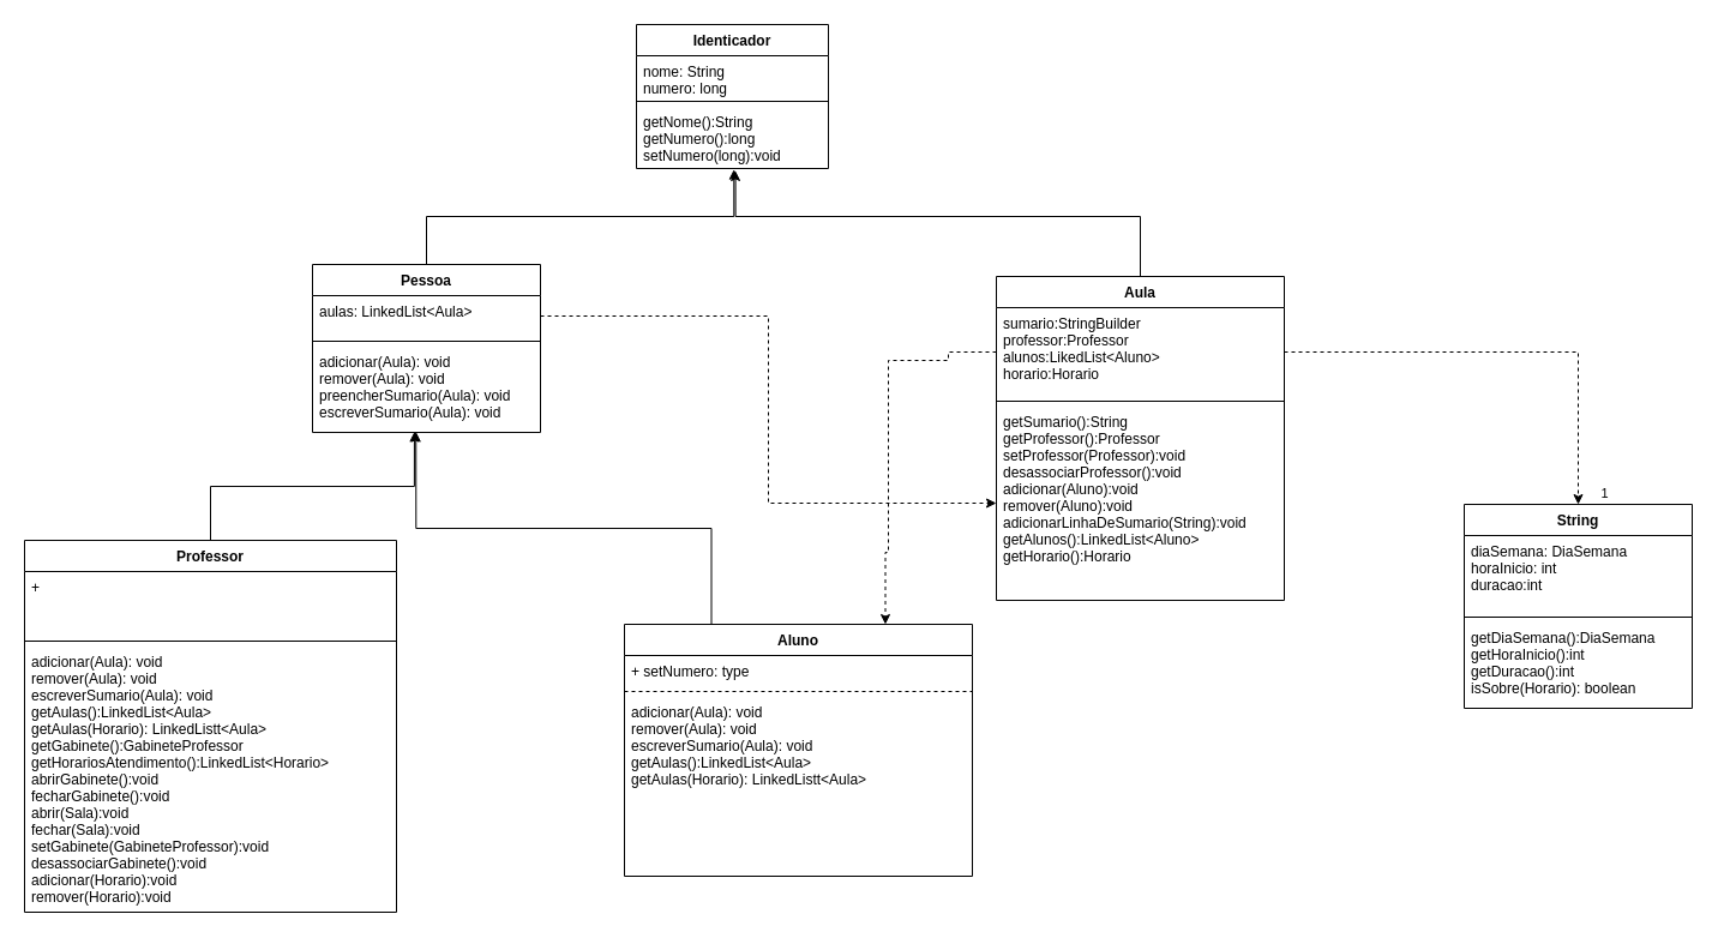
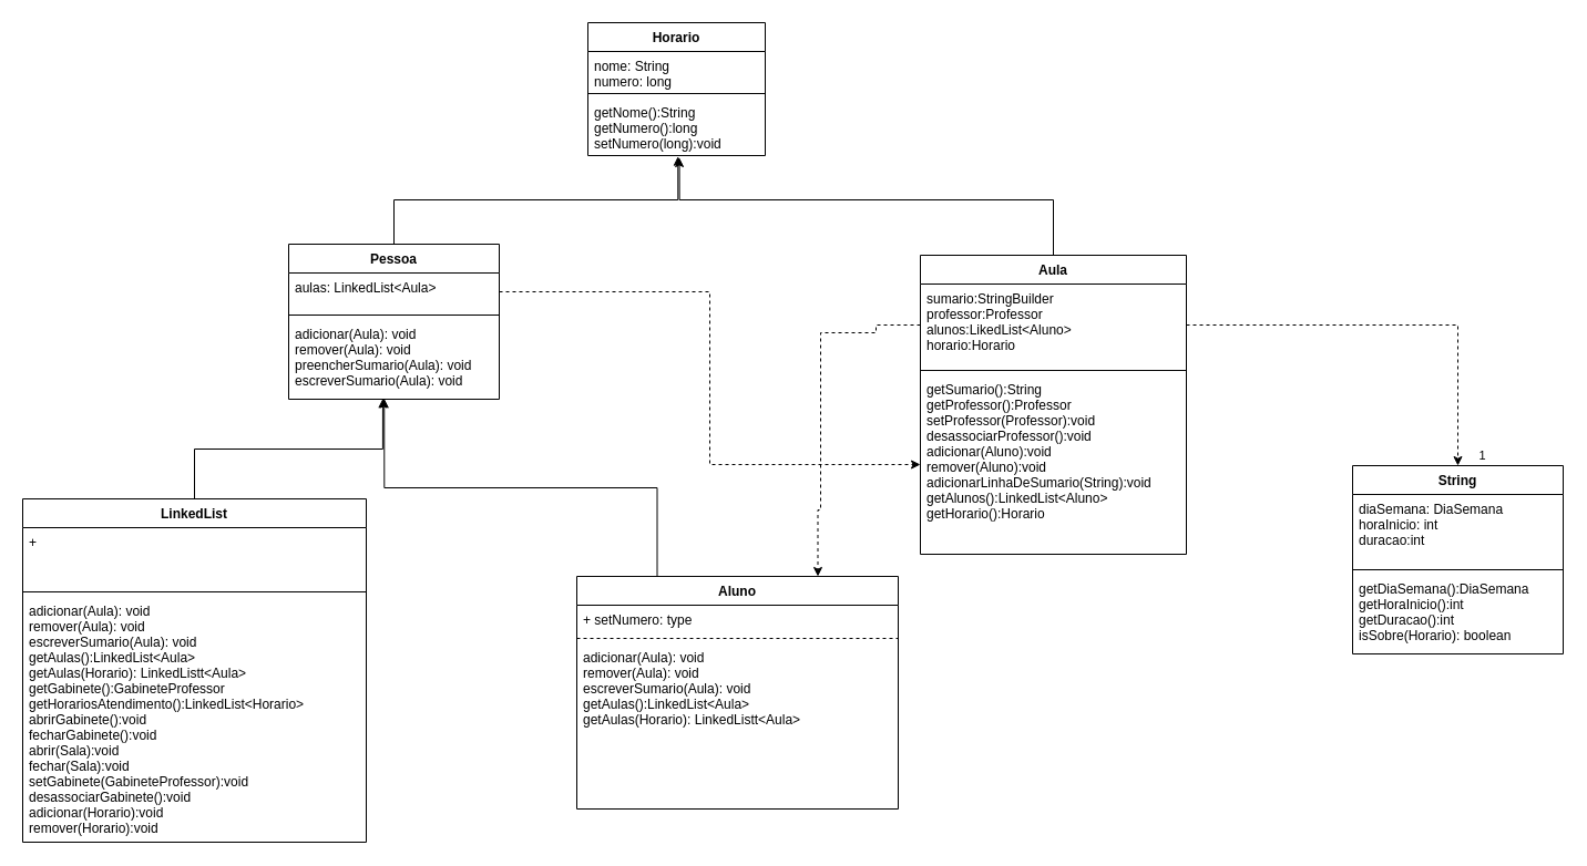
- <mxCell id="2" value="Identicador" style="swimlane;fontStyle=1;align=center;verticalAlign=top;childLayout=stackLayout;horizontal=1;startSize=26;horizontalStack=0;resizeParent=1;resizeParentMax=0;resizeLast=0;collapsible=1;marginBottom=0;" parent="1" vertex="1"><mxGeometry x="530" y="20" width="160" height="120" as="geometry" /></mxCell>
+ <mxCell id="2" value="Horario" style="swimlane;fontStyle=1;align=center;verticalAlign=top;childLayout=stackLayout;horizontal=1;startSize=26;horizontalStack=0;resizeParent=1;resizeParentMax=0;resizeLast=0;collapsible=1;marginBottom=0;" parent="1" vertex="1"><mxGeometry x="530" y="20" width="160" height="120" as="geometry" /></mxCell>
- <mxCell id="17" value="Professor" style="swimlane;fontStyle=1;align=center;verticalAlign=top;childLayout=stackLayout;horizontal=1;startSize=26;horizontalStack=0;resizeParent=1;resizeParentMax=0;resizeLast=0;collapsible=1;marginBottom=0;fontColor=#000000;" parent="1" vertex="1"><mxGeometry x="20" y="450" width="310" height="310" as="geometry" /></mxCell>
+ <mxCell id="17" value="LinkedList" style="swimlane;fontStyle=1;align=center;verticalAlign=top;childLayout=stackLayout;horizontal=1;startSize=26;horizontalStack=0;resizeParent=1;resizeParentMax=0;resizeLast=0;collapsible=1;marginBottom=0;fontColor=#000000;" parent="1" vertex="1"><mxGeometry x="20" y="450" width="310" height="310" as="geometry" /></mxCell>
